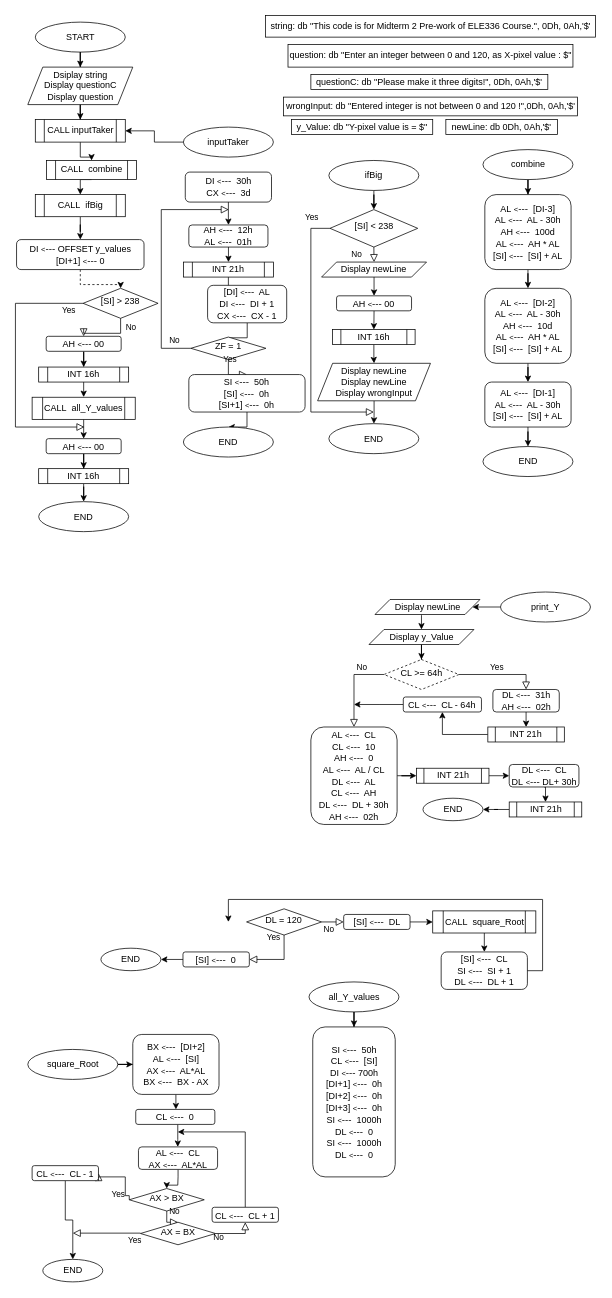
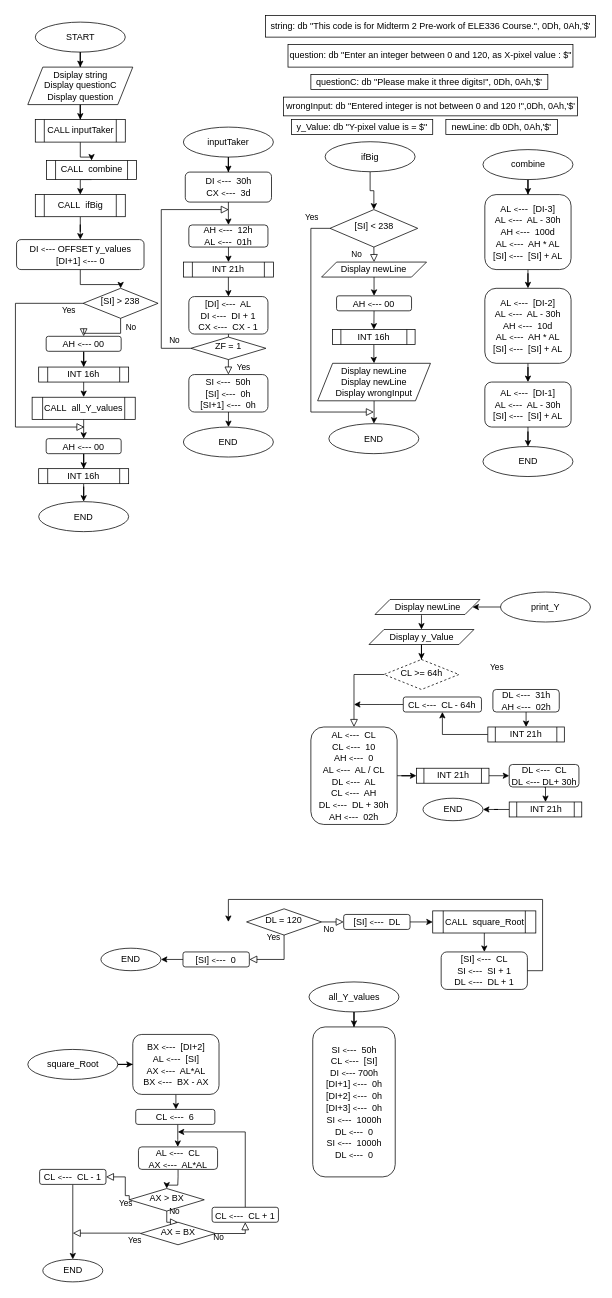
- <mxCell id="28" value="" style="edgeStyle=orthogonalEdgeStyle;rounded=0;orthogonalLoop=1;jettySize=auto;html=1;" edge="1" parent="1" source="29" target="9"><mxGeometry relative="1" as="geometry" /></mxCell>
+ <mxCell id="28" value="" style="edgeStyle=orthogonalEdgeStyle;rounded=0;orthogonalLoop=1;jettySize=auto;html=1;" edge="1" parent="1" source="29" target="31"><mxGeometry relative="1" as="geometry" /></mxCell>
- <mxCell id="45" value="ifBig" style="ellipse;whiteSpace=wrap;html=1;" vertex="1" parent="1"><mxGeometry x="438" y="213.5" width="120" height="40" as="geometry" /></mxCell>
+ <mxCell id="45" value="ifBig" style="ellipse;whiteSpace=wrap;html=1;" vertex="1" parent="1"><mxGeometry x="433" y="188.5" width="120" height="40" as="geometry" /></mxCell>
- <mxCell id="14" style="edgeStyle=orthogonalEdgeStyle;rounded=0;orthogonalLoop=1;jettySize=auto;html=1;exitX=0.5;exitY=1;exitDx=0;exitDy=0;entryX=0.5;entryY=0;entryDx=0;entryDy=0;dashed=1;" edge="1" parent="1" source="15" target="16"><mxGeometry relative="1" as="geometry" /></mxCell>
+ <mxCell id="14" style="edgeStyle=orthogonalEdgeStyle;rounded=0;orthogonalLoop=1;jettySize=auto;html=1;exitX=0.5;exitY=1;exitDx=0;exitDy=0;entryX=0.5;entryY=0;entryDx=0;entryDy=0;" edge="1" parent="1" source="15" target="16"><mxGeometry relative="1" as="geometry" /></mxCell>
- <mxCell id="37" value="[DI]&amp;nbsp;&lt;font style=&quot;font-size: 10px&quot;&gt;&amp;lt;&lt;/font&gt;&lt;font style=&quot;font-size: 13px&quot;&gt;---&lt;/font&gt;&amp;nbsp; AL&lt;br&gt;DI&amp;nbsp;&lt;font style=&quot;font-size: 10px&quot;&gt;&amp;lt;&lt;/font&gt;&lt;font style=&quot;font-size: 13px&quot;&gt;---&lt;/font&gt;&amp;nbsp; DI + 1&lt;br&gt;CX&amp;nbsp;&lt;font style=&quot;font-size: 10px&quot;&gt;&amp;lt;&lt;/font&gt;&lt;font style=&quot;font-size: 13px&quot;&gt;---&lt;/font&gt;&amp;nbsp; CX - 1" style="rounded=1;whiteSpace=wrap;html=1;fontSize=12;glass=0;strokeWidth=1;shadow=0;" vertex="1" parent="1"><mxGeometry x="276.25" y="380" width="105.5" height="50" as="geometry" /></mxCell>
+ <mxCell id="37" value="[DI]&amp;nbsp;&lt;font style=&quot;font-size: 10px&quot;&gt;&amp;lt;&lt;/font&gt;&lt;font style=&quot;font-size: 13px&quot;&gt;---&lt;/font&gt;&amp;nbsp; AL&lt;br&gt;DI&amp;nbsp;&lt;font style=&quot;font-size: 10px&quot;&gt;&amp;lt;&lt;/font&gt;&lt;font style=&quot;font-size: 13px&quot;&gt;---&lt;/font&gt;&amp;nbsp; DI + 1&lt;br&gt;CX&amp;nbsp;&lt;font style=&quot;font-size: 10px&quot;&gt;&amp;lt;&lt;/font&gt;&lt;font style=&quot;font-size: 13px&quot;&gt;---&lt;/font&gt;&amp;nbsp; CX - 1" style="rounded=1;whiteSpace=wrap;html=1;fontSize=12;glass=0;strokeWidth=1;shadow=0;" vertex="1" parent="1"><mxGeometry x="251.25" y="395" width="105.5" height="50" as="geometry" /></mxCell>
- <mxCell id="42" value="SI&amp;nbsp;&lt;font style=&quot;font-size: 10px&quot;&gt;&amp;lt;&lt;/font&gt;&lt;font style=&quot;font-size: 13px&quot;&gt;---&lt;/font&gt;&amp;nbsp; 50h&lt;br&gt;[SI]&amp;nbsp;&lt;font style=&quot;font-size: 10px&quot;&gt;&amp;lt;&lt;/font&gt;&lt;font style=&quot;font-size: 13px&quot;&gt;---&lt;/font&gt;&amp;nbsp; 0h&lt;br&gt;[SI+1]&amp;nbsp;&lt;font style=&quot;font-size: 10px;&quot;&gt;&amp;lt;&lt;/font&gt;&lt;font style=&quot;font-size: 13px;&quot;&gt;---&lt;/font&gt;&amp;nbsp; 0h" style="rounded=1;whiteSpace=wrap;html=1;fontSize=12;glass=0;strokeWidth=1;shadow=0;" vertex="1" parent="1"><mxGeometry x="251.25" y="499" width="155" height="50" as="geometry" /></mxCell>
+ <mxCell id="42" value="SI&amp;nbsp;&lt;font style=&quot;font-size: 10px&quot;&gt;&amp;lt;&lt;/font&gt;&lt;font style=&quot;font-size: 13px&quot;&gt;---&lt;/font&gt;&amp;nbsp; 50h&lt;br&gt;[SI]&amp;nbsp;&lt;font style=&quot;font-size: 10px&quot;&gt;&amp;lt;&lt;/font&gt;&lt;font style=&quot;font-size: 13px&quot;&gt;---&lt;/font&gt;&amp;nbsp; 0h&lt;br&gt;[SI+1]&amp;nbsp;&lt;font style=&quot;font-size: 10px;&quot;&gt;&amp;lt;&lt;/font&gt;&lt;font style=&quot;font-size: 13px;&quot;&gt;---&lt;/font&gt;&amp;nbsp; 0h" style="rounded=1;whiteSpace=wrap;html=1;fontSize=12;glass=0;strokeWidth=1;shadow=0;" vertex="1" parent="1"><mxGeometry x="251.25" y="499" width="105.5" height="50" as="geometry" /></mxCell>
- <mxCell id="89" value="No" style="rounded=0;html=1;jettySize=auto;orthogonalLoop=1;fontSize=11;endArrow=block;endFill=0;endSize=8;strokeWidth=1;shadow=0;labelBackgroundColor=none;edgeStyle=orthogonalEdgeStyle;exitX=1;exitY=0.5;exitDx=0;exitDy=0;entryX=0.5;entryY=0;entryDx=0;entryDy=0;" edge="1" parent="1" source="88" target="93"><mxGeometry x="-1" y="130" relative="1" as="geometry"><mxPoint x="-130" y="120" as="offset" /><mxPoint x="701.5" y="1059" as="targetPoint" /><Array as="points"><mxPoint x="701.5" y="899" /></Array><mxPoint x="591.07" y="1110.25" as="sourcePoint" /></mxGeometry></mxCell>
- <mxCell id="72" value="CL&amp;nbsp;&lt;font style=&quot;font-size: 10px&quot;&gt;&amp;lt;&lt;/font&gt;&lt;font style=&quot;font-size: 13px&quot;&gt;---&lt;/font&gt;&amp;nbsp; 0" style="rounded=1;whiteSpace=wrap;html=1;fontSize=12;glass=0;strokeWidth=1;shadow=0;" vertex="1" parent="1"><mxGeometry x="180.44" y="1479" width="105.5" height="20" as="geometry" /></mxCell>
+ <mxCell id="72" value="CL&amp;nbsp;&lt;font style=&quot;font-size: 10px&quot;&gt;&amp;lt;&lt;/font&gt;&lt;font style=&quot;font-size: 13px&quot;&gt;---&lt;/font&gt;&amp;nbsp; 6" style="rounded=1;whiteSpace=wrap;html=1;fontSize=12;glass=0;strokeWidth=1;shadow=0;" vertex="1" parent="1"><mxGeometry x="180.44" y="1479" width="105.5" height="20" as="geometry" /></mxCell>
- <mxCell id="85" value="CL&amp;nbsp;&lt;font style=&quot;font-size: 10px&quot;&gt;&amp;lt;&lt;/font&gt;&lt;font style=&quot;font-size: 13px&quot;&gt;---&lt;/font&gt;&amp;nbsp; CL - 1" style="rounded=1;whiteSpace=wrap;html=1;fontSize=12;glass=0;strokeWidth=1;shadow=0;" vertex="1" parent="1"><mxGeometry x="42.25" y="1554" width="88.5" height="20" as="geometry" /></mxCell>
+ <mxCell id="85" value="CL&amp;nbsp;&lt;font style=&quot;font-size: 10px&quot;&gt;&amp;lt;&lt;/font&gt;&lt;font style=&quot;font-size: 13px&quot;&gt;---&lt;/font&gt;&amp;nbsp; CL - 1" style="rounded=1;whiteSpace=wrap;html=1;fontSize=12;glass=0;strokeWidth=1;shadow=0;" vertex="1" parent="1"><mxGeometry x="52.25" y="1559" width="88.5" height="20" as="geometry" /></mxCell>
